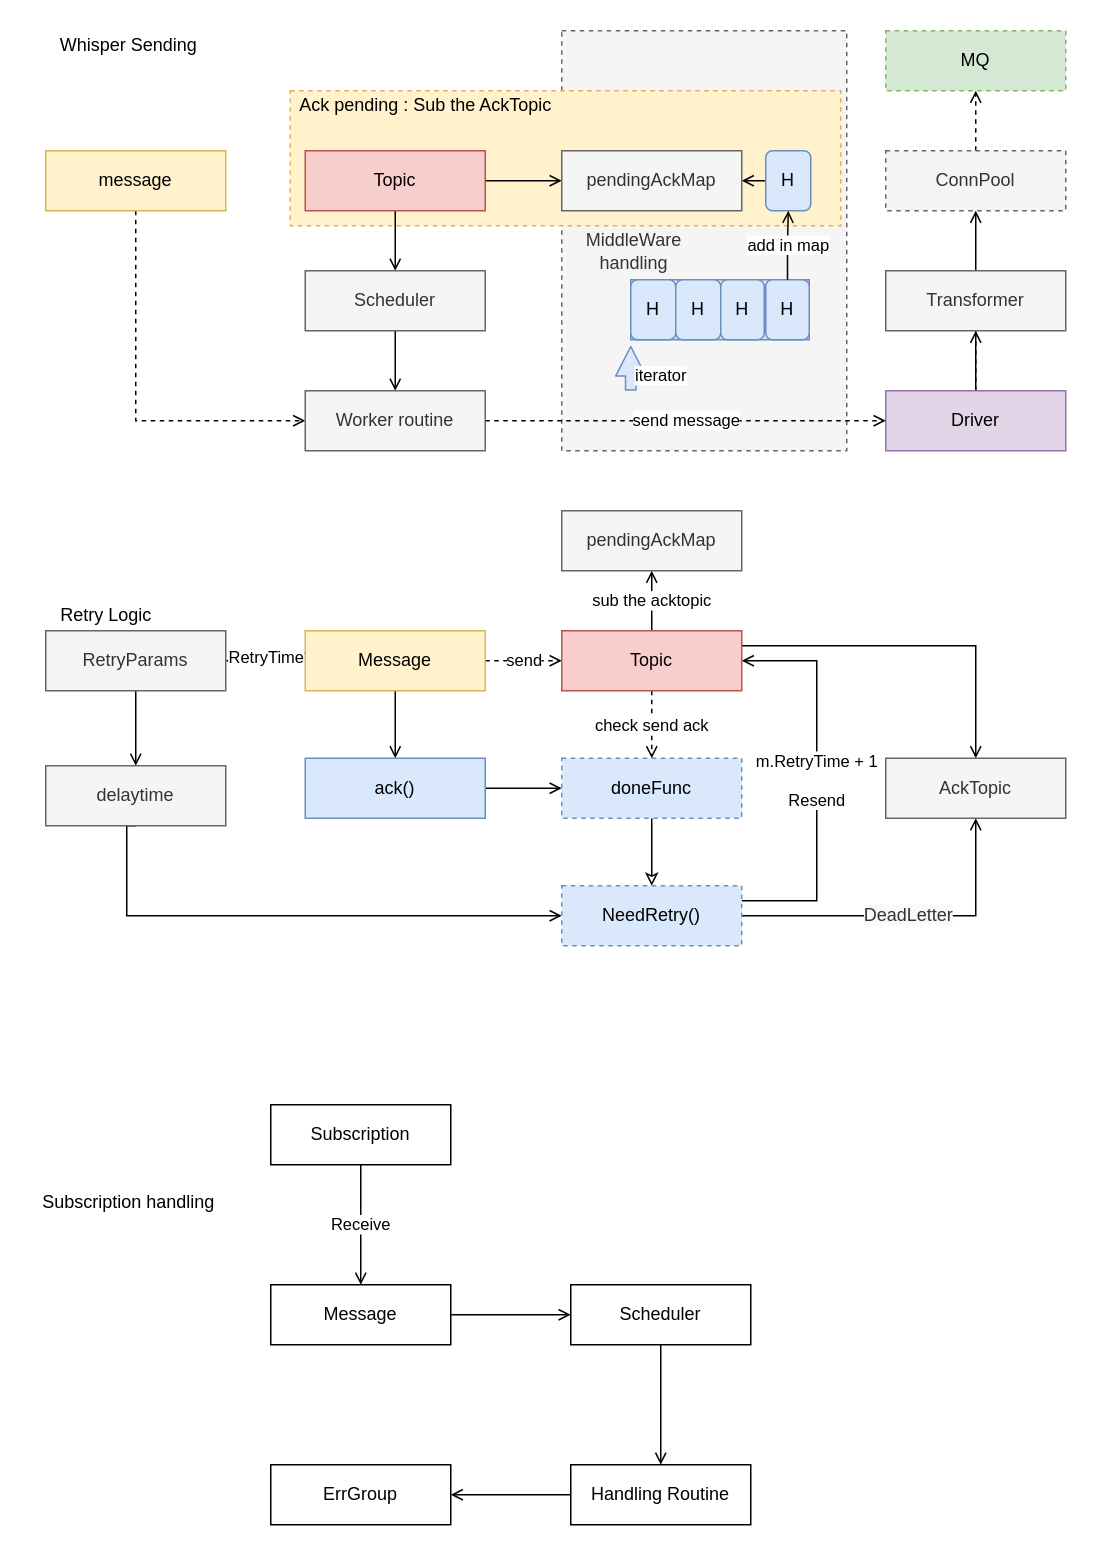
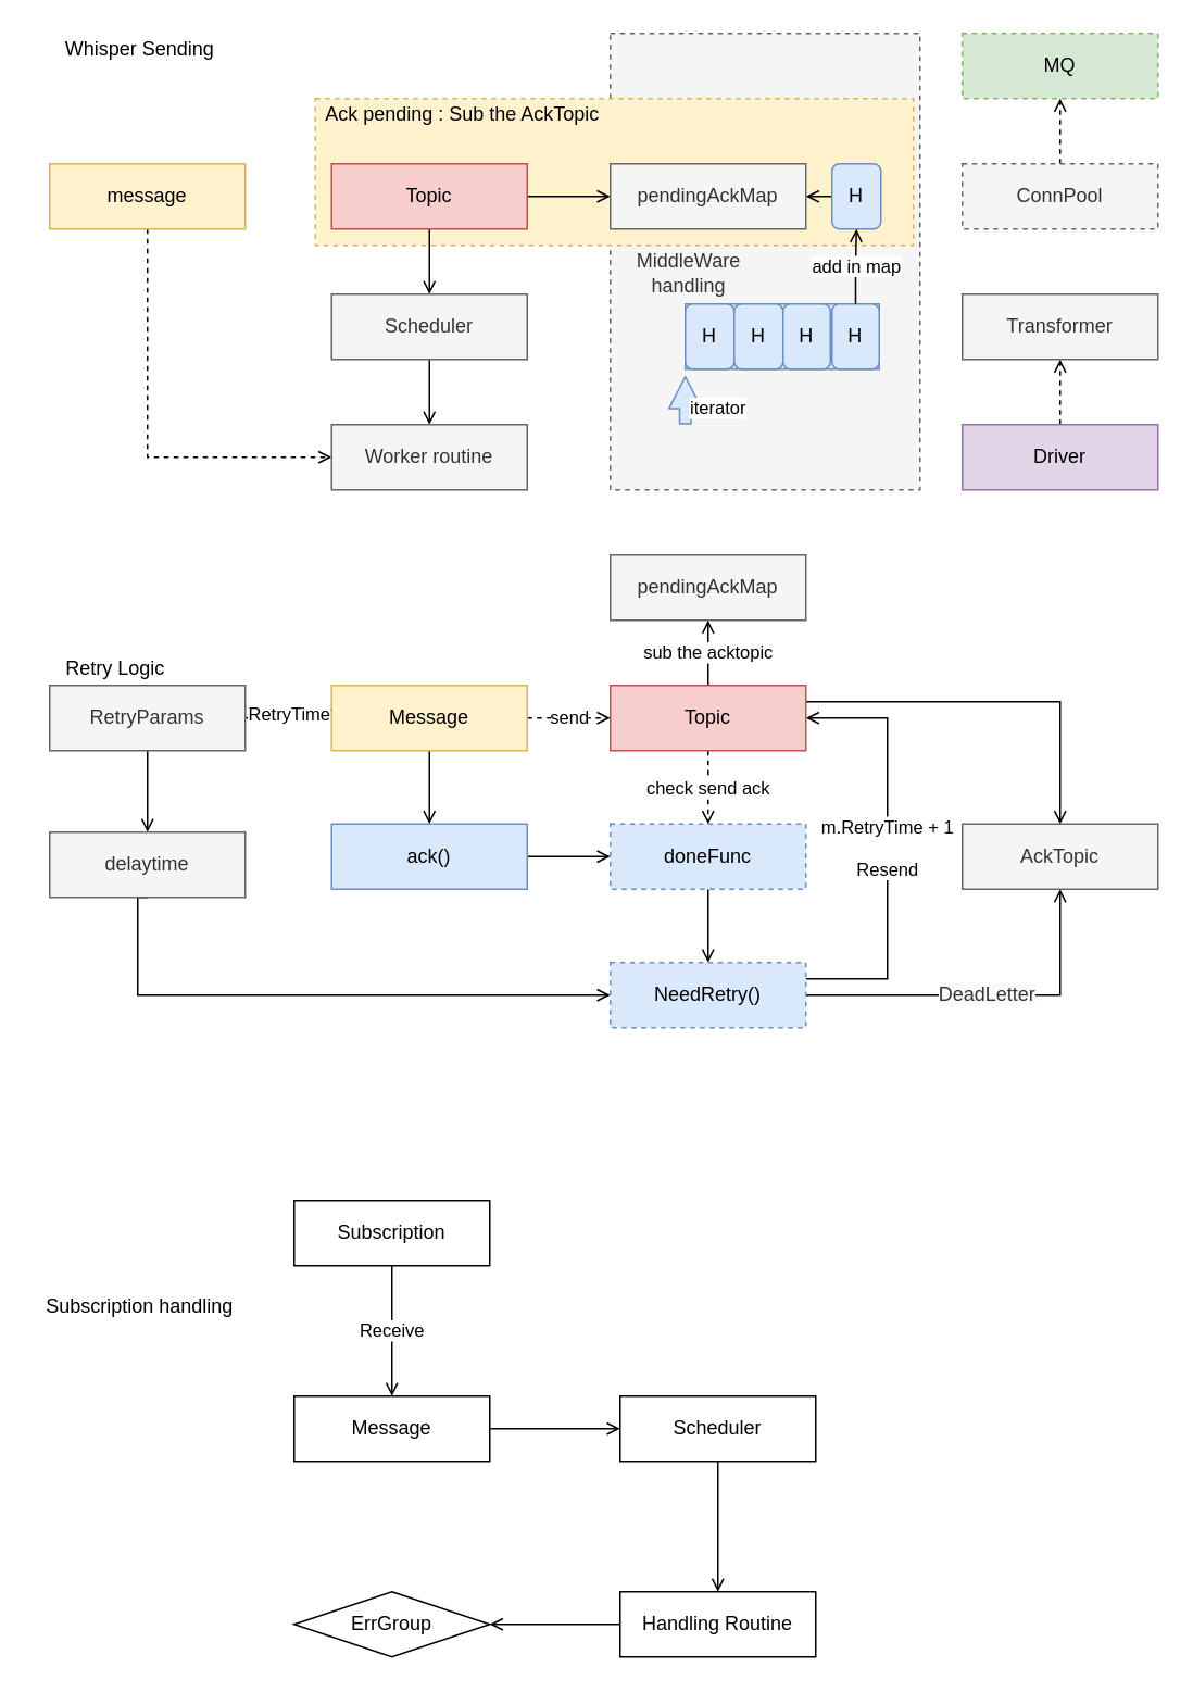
- <mxCell id="4" style="edgeStyle=orthogonalEdgeStyle;rounded=0;orthogonalLoop=1;jettySize=auto;html=1;exitX=0.5;exitY=0;exitDx=0;exitDy=0;entryX=0.5;entryY=1;entryDx=0;entryDy=0;endArrow=open;endFill=0;" parent="1" source="6" target="9" edge="1"><mxGeometry relative="1" as="geometry" /></mxCell>
- <mxCell id="18" value="send message" style="edgeStyle=orthogonalEdgeStyle;rounded=0;orthogonalLoop=1;jettySize=auto;html=1;exitX=1;exitY=0.5;exitDx=0;exitDy=0;endArrow=open;endFill=0;dashed=1;entryX=0;entryY=0.5;entryDx=0;entryDy=0;" parent="1" source="19" target="6" edge="1"><mxGeometry relative="1" as="geometry"><mxPoint x="550" y="280" as="targetPoint" /></mxGeometry></mxCell>
- <mxCell id="41" value="" style="edgeStyle=orthogonalEdgeStyle;rounded=0;orthogonalLoop=1;jettySize=auto;html=1;endArrow=classic;endFill=0;" parent="1" source="42" target="45" edge="1"><mxGeometry relative="1" as="geometry" /></mxCell>
+ <mxCell id="41" value="" style="edgeStyle=orthogonalEdgeStyle;rounded=0;orthogonalLoop=1;jettySize=auto;html=1;endArrow=open;endFill=0;" parent="1" source="42" target="45" edge="1"><mxGeometry relative="1" as="geometry" /></mxCell>
- <mxCell id="63" value="ErrGroup" style="rounded=0;whiteSpace=wrap;html=1;" vertex="1" parent="1"><mxGeometry x="180" y="976" width="120" height="40" as="geometry" /></mxCell>
+ <mxCell id="63" value="ErrGroup" style="rhombus;whiteSpace=wrap;html=1;" vertex="1" parent="1"><mxGeometry x="180" y="976" width="120" height="40" as="geometry" /></mxCell>
